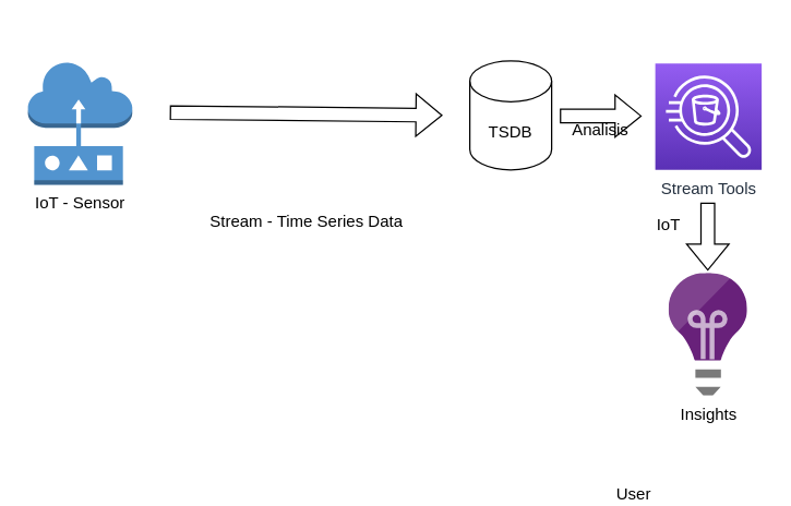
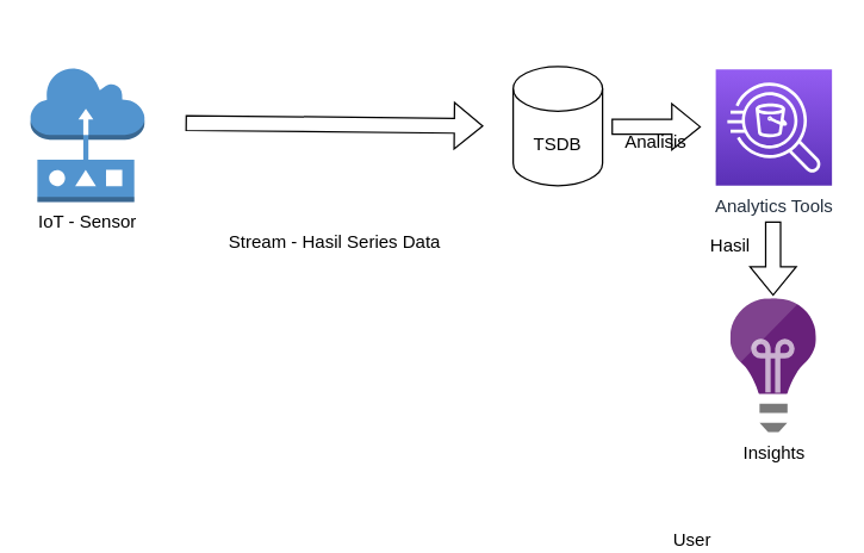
- <mxCell id="5" value="Stream Tools" style="sketch=0;points=[[0,0,0],[0.25,0,0],[0.5,0,0],[0.75,0,0],[1,0,0],[0,1,0],[0.25,1,0],[0.5,1,0],[0.75,1,0],[1,1,0],[0,0.25,0],[0,0.5,0],[0,0.75,0],[1,0.25,0],[1,0.5,0],[1,0.75,0]];outlineConnect=0;fontColor=#232F3E;gradientColor=#945DF2;gradientDirection=north;fillColor=#5A30B5;strokeColor=#ffffff;dashed=0;verticalLabelPosition=bottom;verticalAlign=top;align=center;html=1;fontSize=12;fontStyle=0;aspect=fixed;shape=mxgraph.aws4.resourceIcon;resIcon=mxgraph.aws4.athena;" vertex="1" parent="1"><mxGeometry x="480" y="46" width="78" height="78" as="geometry" /></mxCell>
+ <mxCell id="5" value="Analytics Tools" style="sketch=0;points=[[0,0,0],[0.25,0,0],[0.5,0,0],[0.75,0,0],[1,0,0],[0,1,0],[0.25,1,0],[0.5,1,0],[0.75,1,0],[1,1,0],[0,0.25,0],[0,0.5,0],[0,0.75,0],[1,0.25,0],[1,0.5,0],[1,0.75,0]];outlineConnect=0;fontColor=#232F3E;gradientColor=#945DF2;gradientDirection=north;fillColor=#5A30B5;strokeColor=#ffffff;dashed=0;verticalLabelPosition=bottom;verticalAlign=top;align=center;html=1;fontSize=12;fontStyle=0;aspect=fixed;shape=mxgraph.aws4.resourceIcon;resIcon=mxgraph.aws4.athena;" vertex="1" parent="1"><mxGeometry x="480" y="46" width="78" height="78" as="geometry" /></mxCell>
- <mxCell id="4" value="Stream - Time Series Data" style="shape=image;html=1;verticalAlign=top;verticalLabelPosition=bottom;labelBackgroundColor=#ffffff;imageAspect=0;aspect=fixed;image=https://cdn1.iconfinder.com/data/icons/modern-set-of-digital-symbols/48/data_stream_information-128.png" vertex="1" parent="1"><mxGeometry x="160" y="20" width="128" height="128" as="geometry" /></mxCell>
+ <mxCell id="4" value="Stream - Hasil Series Data" style="shape=image;html=1;verticalAlign=top;verticalLabelPosition=bottom;labelBackgroundColor=#ffffff;imageAspect=0;aspect=fixed;image=https://cdn1.iconfinder.com/data/icons/modern-set-of-digital-symbols/48/data_stream_information-128.png" vertex="1" parent="1"><mxGeometry x="160" y="20" width="128" height="128" as="geometry" /></mxCell>
- <mxCell id="12" value="IoT" style="text;html=1;strokeColor=none;fillColor=none;align=center;verticalAlign=middle;whiteSpace=wrap;rounded=0;" vertex="1" parent="1"><mxGeometry x="460" y="150" width="60" height="30" as="geometry" /></mxCell>
+ <mxCell id="12" value="Hasil" style="text;html=1;strokeColor=none;fillColor=none;align=center;verticalAlign=middle;whiteSpace=wrap;rounded=0;" vertex="1" parent="1"><mxGeometry x="460" y="150" width="60" height="30" as="geometry" /></mxCell>
